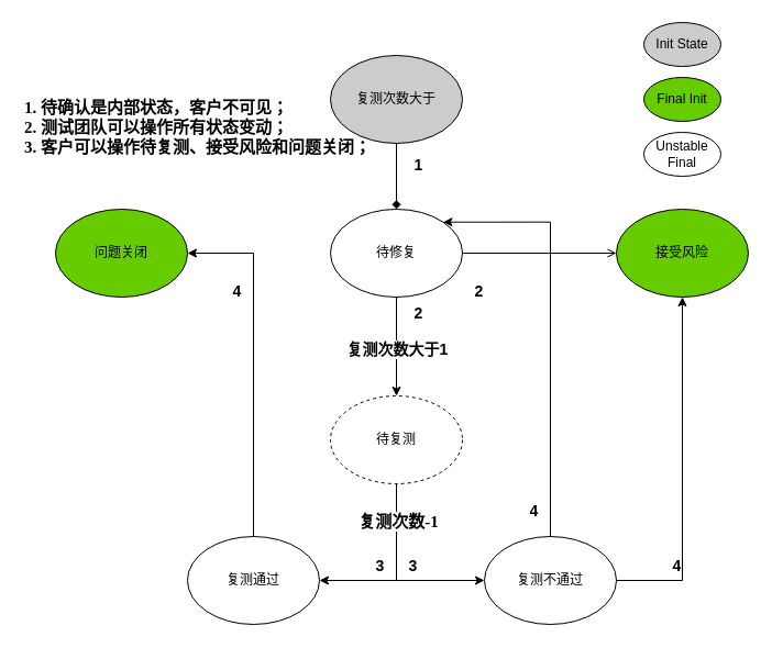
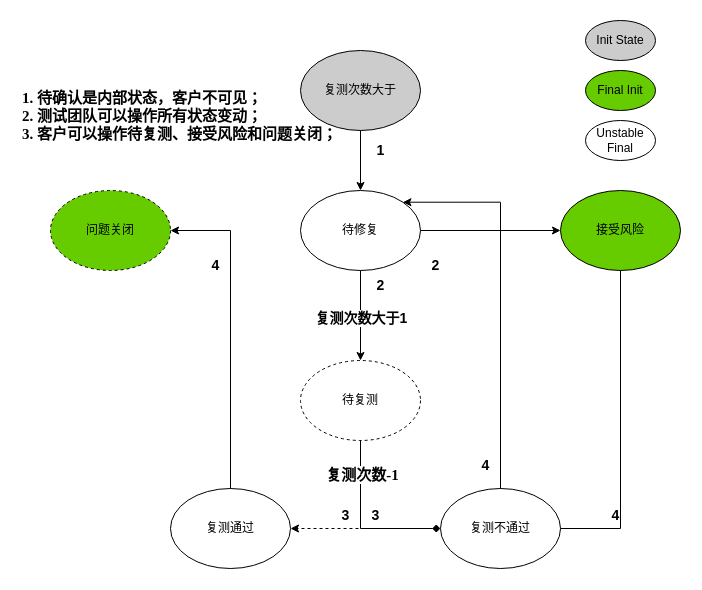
- <mxCell id="9" value="" style="endArrow=diamond;html=1;rounded=0;exitX=0.5;exitY=1;exitDx=0;exitDy=0;entryX=0.5;entryY=0;entryDx=0;entryDy=0;" parent="1" source="2" target="3" edge="1"><mxGeometry width="50" height="50" relative="1" as="geometry"><mxPoint x="360" y="290" as="sourcePoint" /><mxPoint x="410" y="240" as="targetPoint" /></mxGeometry></mxCell>
+ <mxCell id="9" value="" style="endArrow=classic;html=1;rounded=0;exitX=0.5;exitY=1;exitDx=0;exitDy=0;entryX=0.5;entryY=0;entryDx=0;entryDy=0;" parent="1" source="2" target="3" edge="1"><mxGeometry width="50" height="50" relative="1" as="geometry"><mxPoint x="360" y="290" as="sourcePoint" /><mxPoint x="410" y="240" as="targetPoint" /></mxGeometry></mxCell>
- <mxCell id="8" value="问题关闭" style="ellipse;whiteSpace=wrap;html=1;fillColor=#66CC00;" parent="1" vertex="1"><mxGeometry x="50" y="190" width="120" height="80" as="geometry" /></mxCell>
+ <mxCell id="8" value="问题关闭" style="ellipse;whiteSpace=wrap;html=1;fillColor=#66CC00;dashed=1;" parent="1" vertex="1"><mxGeometry x="50" y="190" width="120" height="80" as="geometry" /></mxCell>
- <mxCell id="18" value="" style="endArrow=open;html=1;rounded=0;elbow=vertical;entryX=0;entryY=0.5;entryDx=0;entryDy=0;exitX=1;exitY=0.5;exitDx=0;exitDy=0;edgeStyle=orthogonalEdgeStyle;" parent="1" source="3" target="7" edge="1"><mxGeometry width="50" height="50" relative="1" as="geometry"><mxPoint x="440" y="290" as="sourcePoint" /><mxPoint x="410" y="340" as="targetPoint" /></mxGeometry></mxCell>
+ <mxCell id="18" value="" style="endArrow=classic;html=1;rounded=0;elbow=vertical;entryX=0;entryY=0.5;entryDx=0;entryDy=0;exitX=1;exitY=0.5;exitDx=0;exitDy=0;edgeStyle=orthogonalEdgeStyle;" parent="1" source="3" target="7" edge="1"><mxGeometry width="50" height="50" relative="1" as="geometry"><mxPoint x="440" y="290" as="sourcePoint" /><mxPoint x="410" y="340" as="targetPoint" /></mxGeometry></mxCell>
- <mxCell id="16" value="" style="endArrow=classic;html=1;rounded=0;exitX=1;exitY=0.5;exitDx=0;exitDy=0;entryX=0.5;entryY=1;entryDx=0;entryDy=0;edgeStyle=orthogonalEdgeStyle;" parent="1" source="6" target="7" edge="1"><mxGeometry width="50" height="50" relative="1" as="geometry"><mxPoint x="800" y="340" as="sourcePoint" /><mxPoint x="850" y="290" as="targetPoint" /></mxGeometry></mxCell>
+ <mxCell id="16" value="" style="endArrow=none;html=1;rounded=0;exitX=1;exitY=0.5;exitDx=0;exitDy=0;entryX=0.5;entryY=1;entryDx=0;entryDy=0;edgeStyle=orthogonalEdgeStyle;" parent="1" source="6" target="7" edge="1"><mxGeometry width="50" height="50" relative="1" as="geometry"><mxPoint x="800" y="340" as="sourcePoint" /><mxPoint x="850" y="290" as="targetPoint" /></mxGeometry></mxCell>
- <mxCell id="12" value="" style="endArrow=classic;html=1;rounded=0;exitX=0.5;exitY=1;exitDx=0;exitDy=0;entryX=1;entryY=0.5;entryDx=0;entryDy=0;edgeStyle=orthogonalEdgeStyle;" parent="1" source="4" target="5" edge="1"><mxGeometry width="50" height="50" relative="1" as="geometry"><mxPoint x="360" y="358" as="sourcePoint" /><mxPoint x="410" y="308" as="targetPoint" /></mxGeometry></mxCell>
+ <mxCell id="12" value="" style="endArrow=classic;html=1;rounded=0;exitX=0.5;exitY=1;exitDx=0;exitDy=0;entryX=1;entryY=0.5;entryDx=0;entryDy=0;edgeStyle=orthogonalEdgeStyle;dashed=1;" parent="1" source="4" target="5" edge="1"><mxGeometry width="50" height="50" relative="1" as="geometry"><mxPoint x="360" y="358" as="sourcePoint" /><mxPoint x="410" y="308" as="targetPoint" /></mxGeometry></mxCell>
- <mxCell id="14" value="" style="endArrow=classic;html=1;rounded=0;entryX=0;entryY=0.5;entryDx=0;entryDy=0;exitX=0.5;exitY=1;exitDx=0;exitDy=0;edgeStyle=orthogonalEdgeStyle;" parent="1" source="4" target="6" edge="1"><mxGeometry width="50" height="50" relative="1" as="geometry"><mxPoint x="430" y="598" as="sourcePoint" /><mxPoint x="480" y="548" as="targetPoint" /></mxGeometry></mxCell>
+ <mxCell id="14" value="" style="endArrow=diamond;html=1;rounded=0;entryX=0;entryY=0.5;entryDx=0;entryDy=0;exitX=0.5;exitY=1;exitDx=0;exitDy=0;edgeStyle=orthogonalEdgeStyle;" parent="1" source="4" target="6" edge="1"><mxGeometry width="50" height="50" relative="1" as="geometry"><mxPoint x="430" y="598" as="sourcePoint" /><mxPoint x="480" y="548" as="targetPoint" /></mxGeometry></mxCell>
